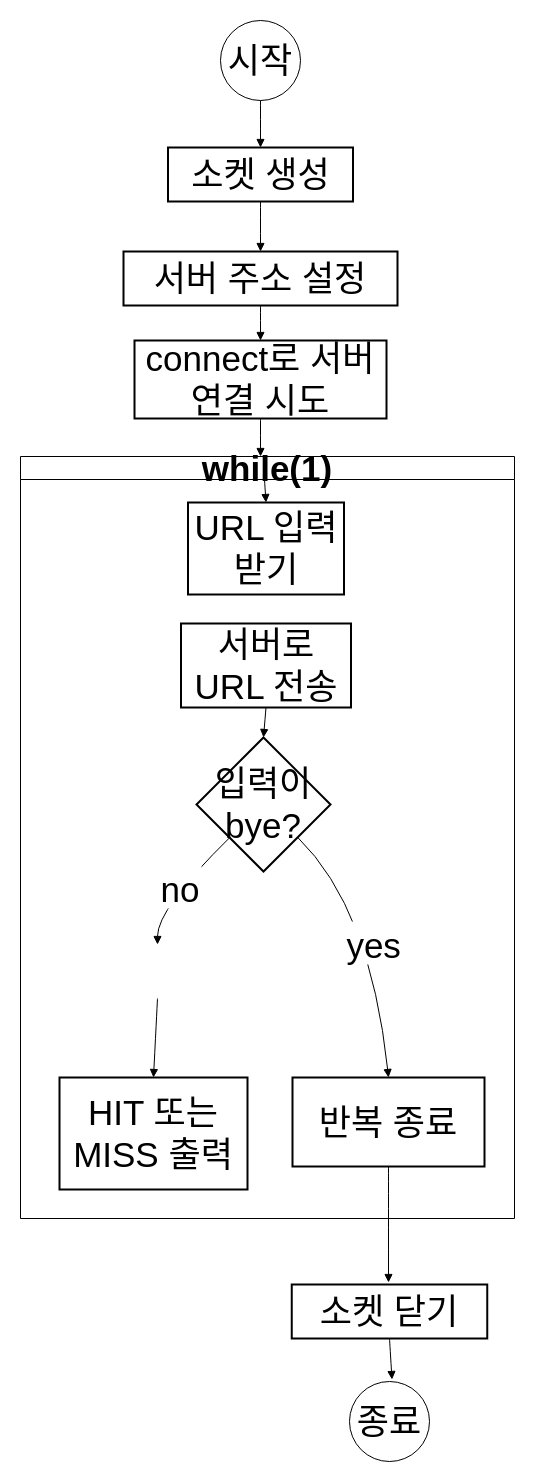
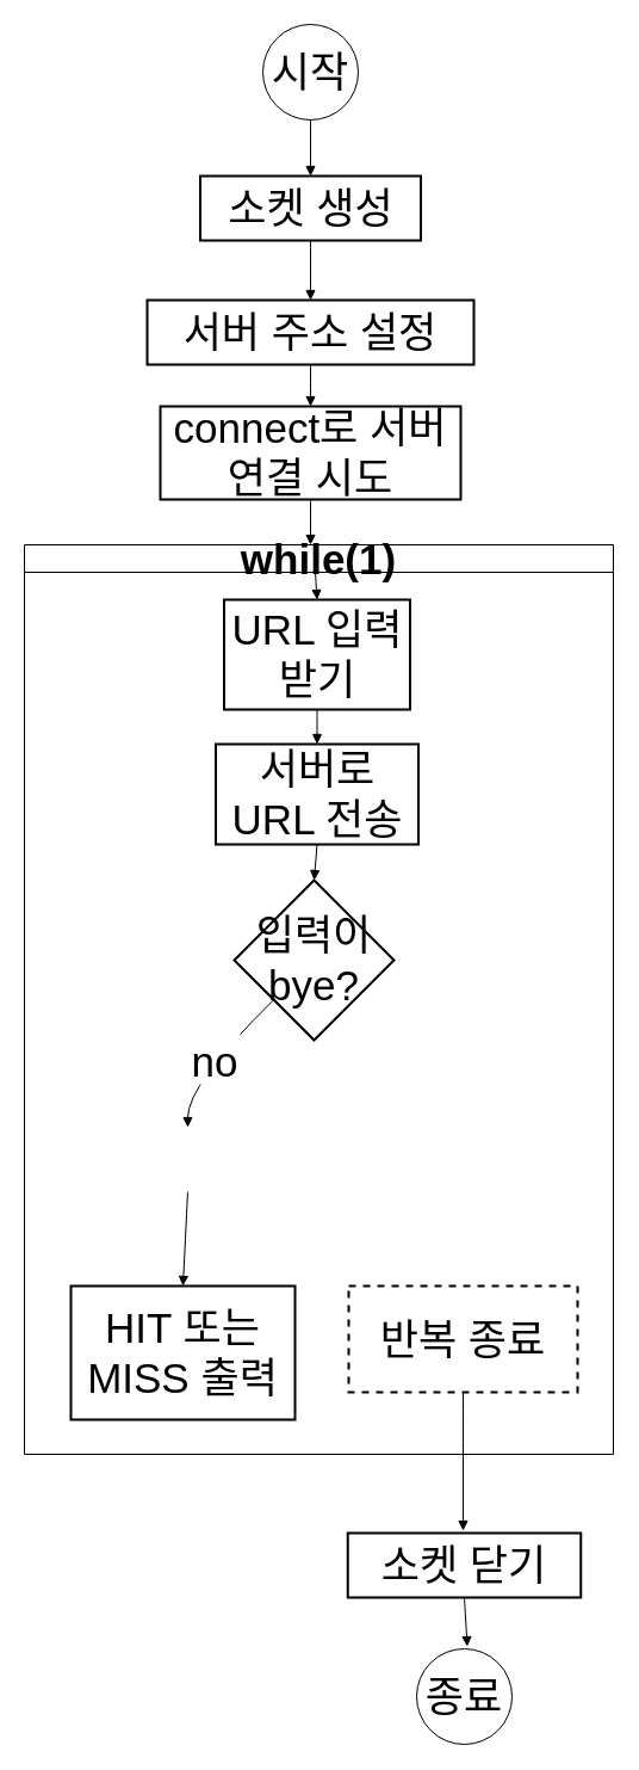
+ <mxCell id="16" value="" style="curved=1;startArrow=none;endArrow=block;exitX=0.5;exitY=0.99;entryX=0.5;entryY=-0.01;rounded=0;fontSize=35;" edge="1" parent="11" source="12" target="13"><mxGeometry relative="1" as="geometry"><Array as="points" /></mxGeometry></mxCell>
- <mxCell id="18" value="yes" style="curved=1;startArrow=none;endArrow=block;exitX=1.01;exitY=0.99;entryX=0.5;entryY=0;rounded=0;fontSize=35;" edge="1" parent="11" source="14" target="22"><mxGeometry relative="1" as="geometry"><Array as="points"><mxPoint x="350" y="452" /></Array></mxGeometry></mxCell>
- <mxCell id="22" value="반복 종료" style="whiteSpace=wrap;strokeWidth=2;fontSize=35;" vertex="1" parent="11"><mxGeometry x="272" y="621" width="192" height="89" as="geometry" /></mxCell>
+ <mxCell id="22" value="반복 종료" style="whiteSpace=wrap;strokeWidth=2;fontSize=35;dashed=1;" vertex="1" parent="11"><mxGeometry x="272" y="621" width="192" height="89" as="geometry" /></mxCell>
